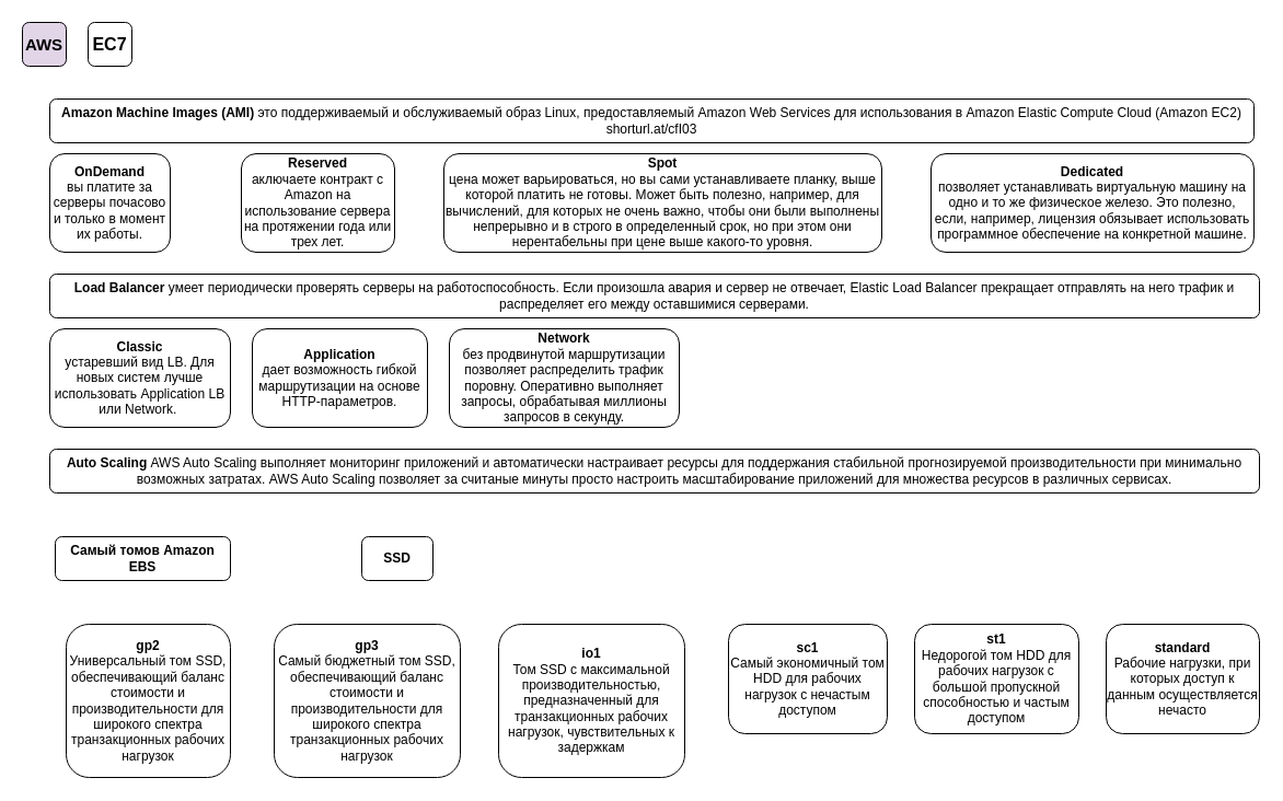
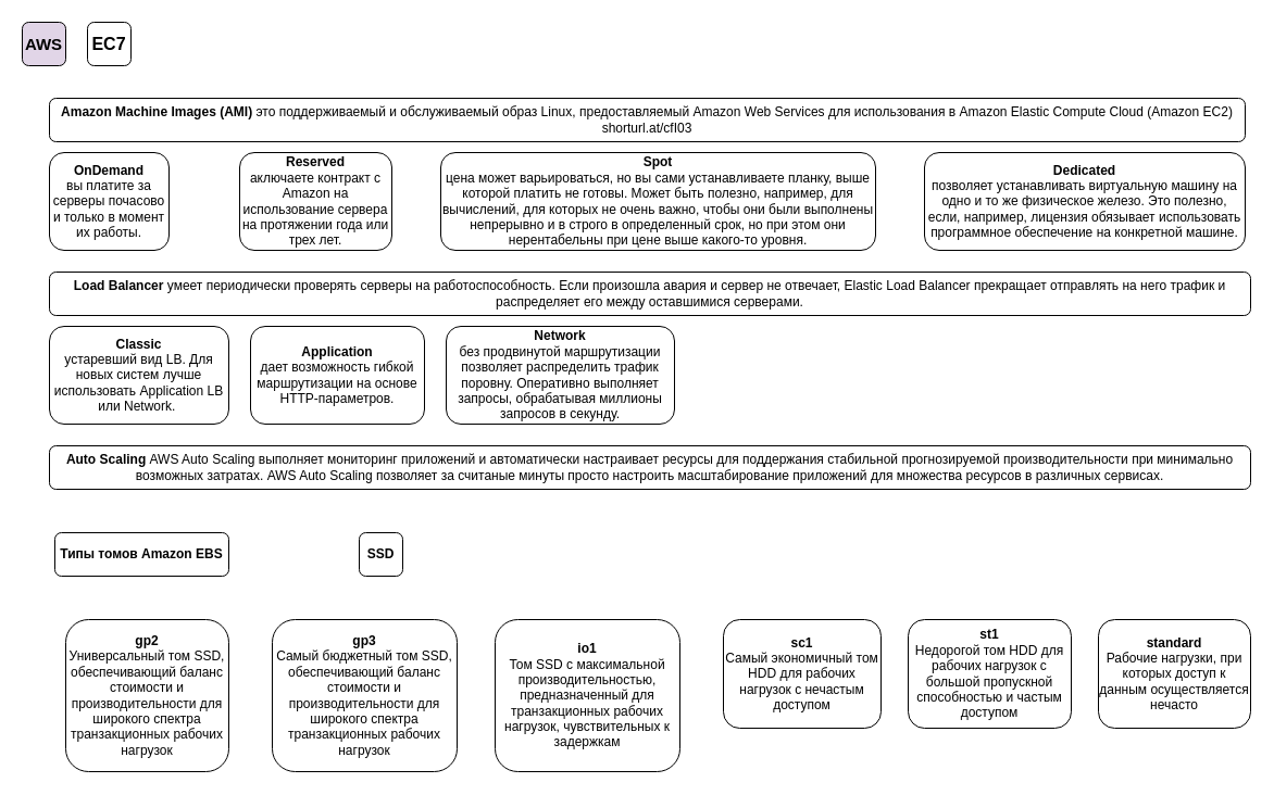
- <mxCell id="9" value="Самый томов Amazon EBS" style="rounded=1;whiteSpace=wrap;html=1;fontStyle=1" vertex="1" parent="1"><mxGeometry x="50" y="490" width="160" height="40" as="geometry" /></mxCell>
+ <mxCell id="9" value="Типы томов Amazon EBS" style="rounded=1;whiteSpace=wrap;html=1;fontStyle=1" vertex="1" parent="1"><mxGeometry x="50" y="490" width="160" height="40" as="geometry" /></mxCell>
- <mxCell id="8" value="SSD" style="rounded=1;whiteSpace=wrap;html=1;fontStyle=1" vertex="1" parent="1"><mxGeometry x="330" y="490" width="65" height="40" as="geometry" /></mxCell>
+ <mxCell id="8" value="SSD" style="rounded=1;whiteSpace=wrap;html=1;fontStyle=1" vertex="1" parent="1"><mxGeometry x="330" y="490" width="40" height="40" as="geometry" /></mxCell>
